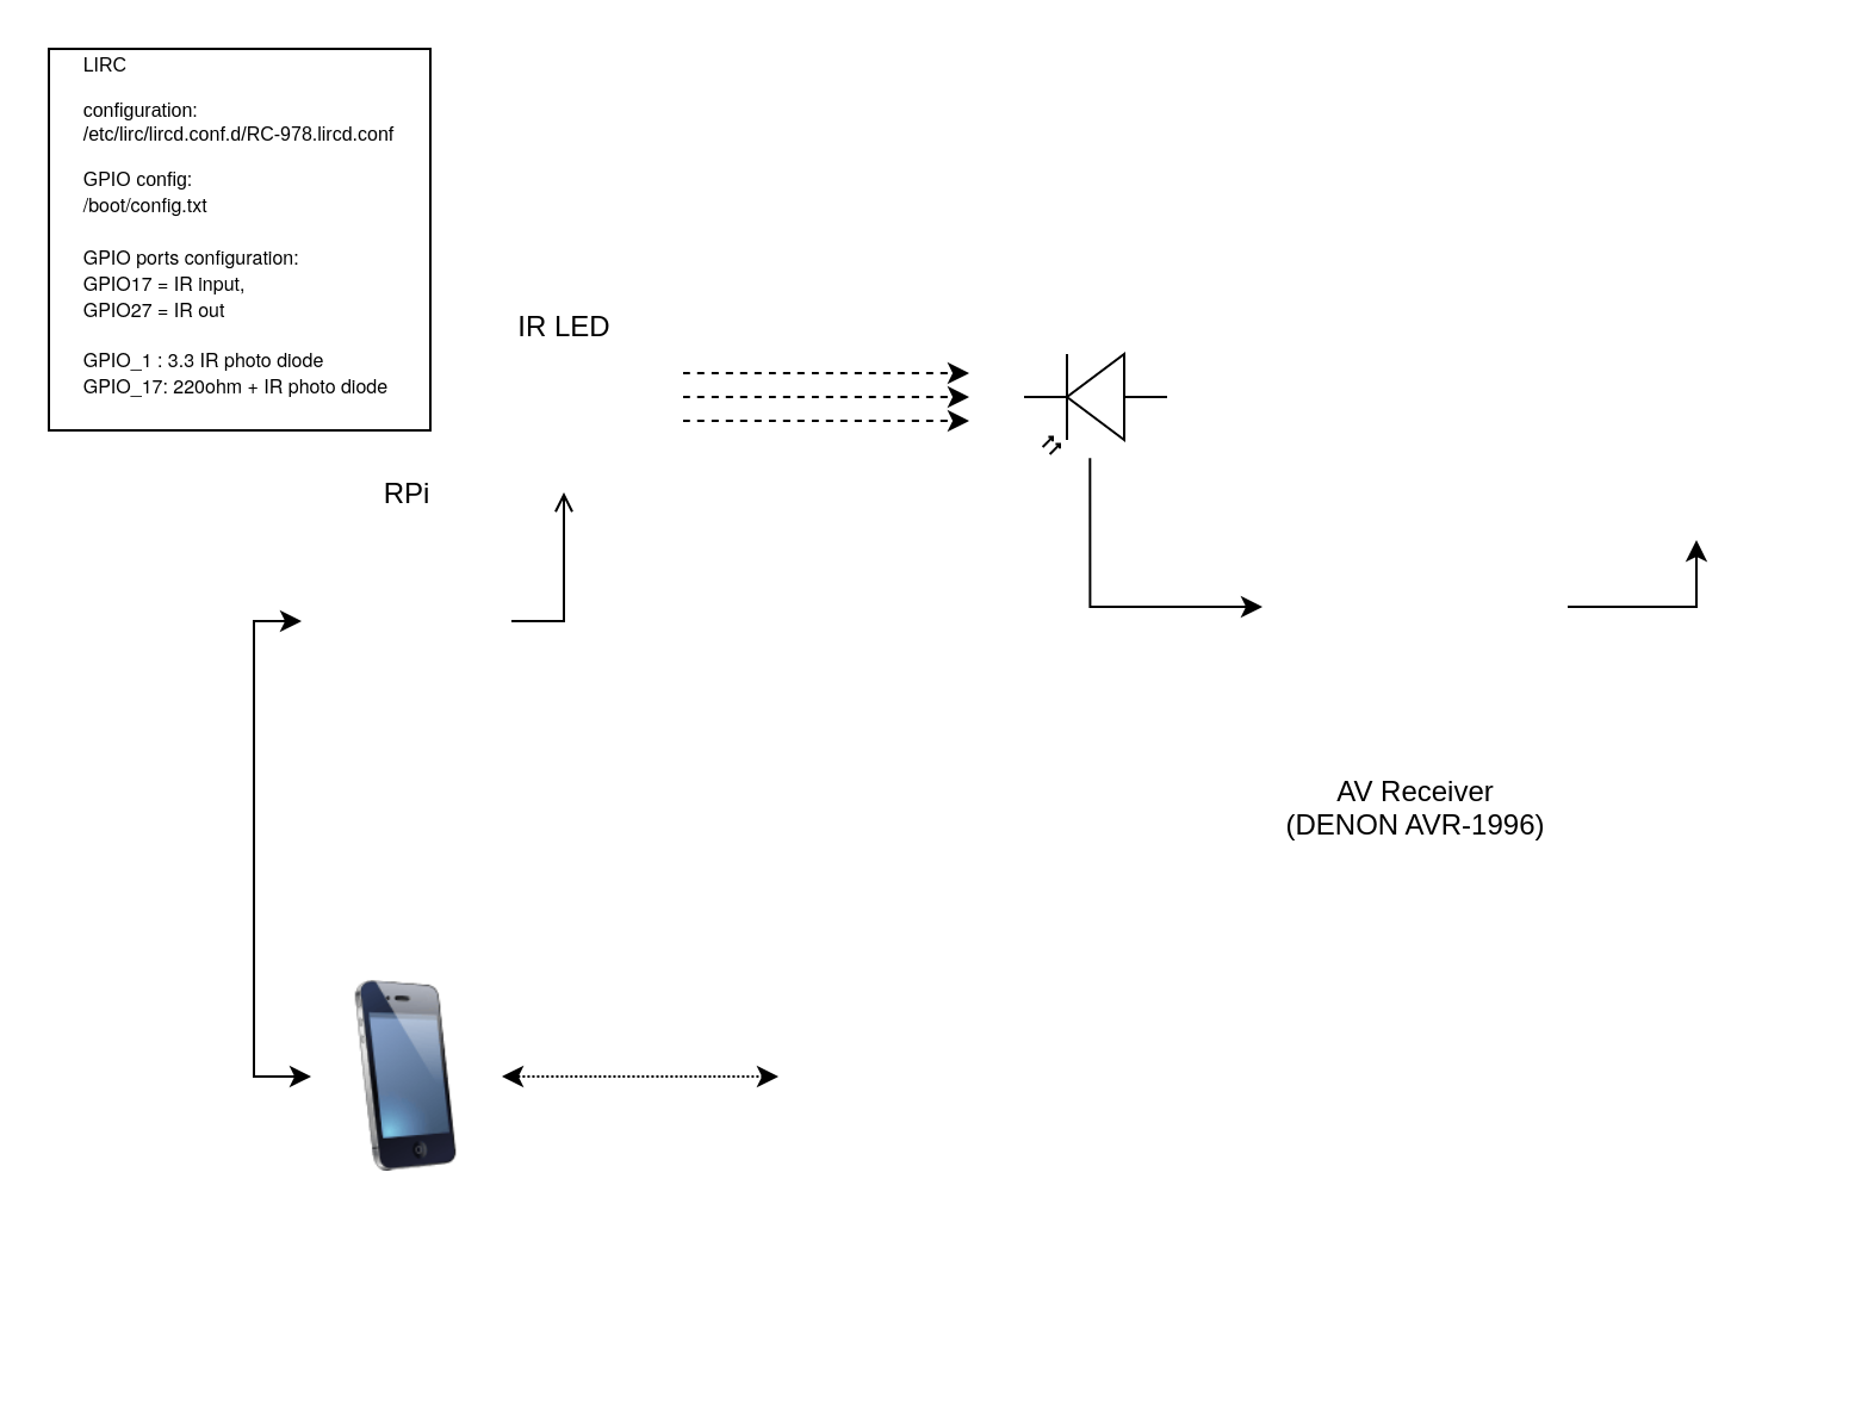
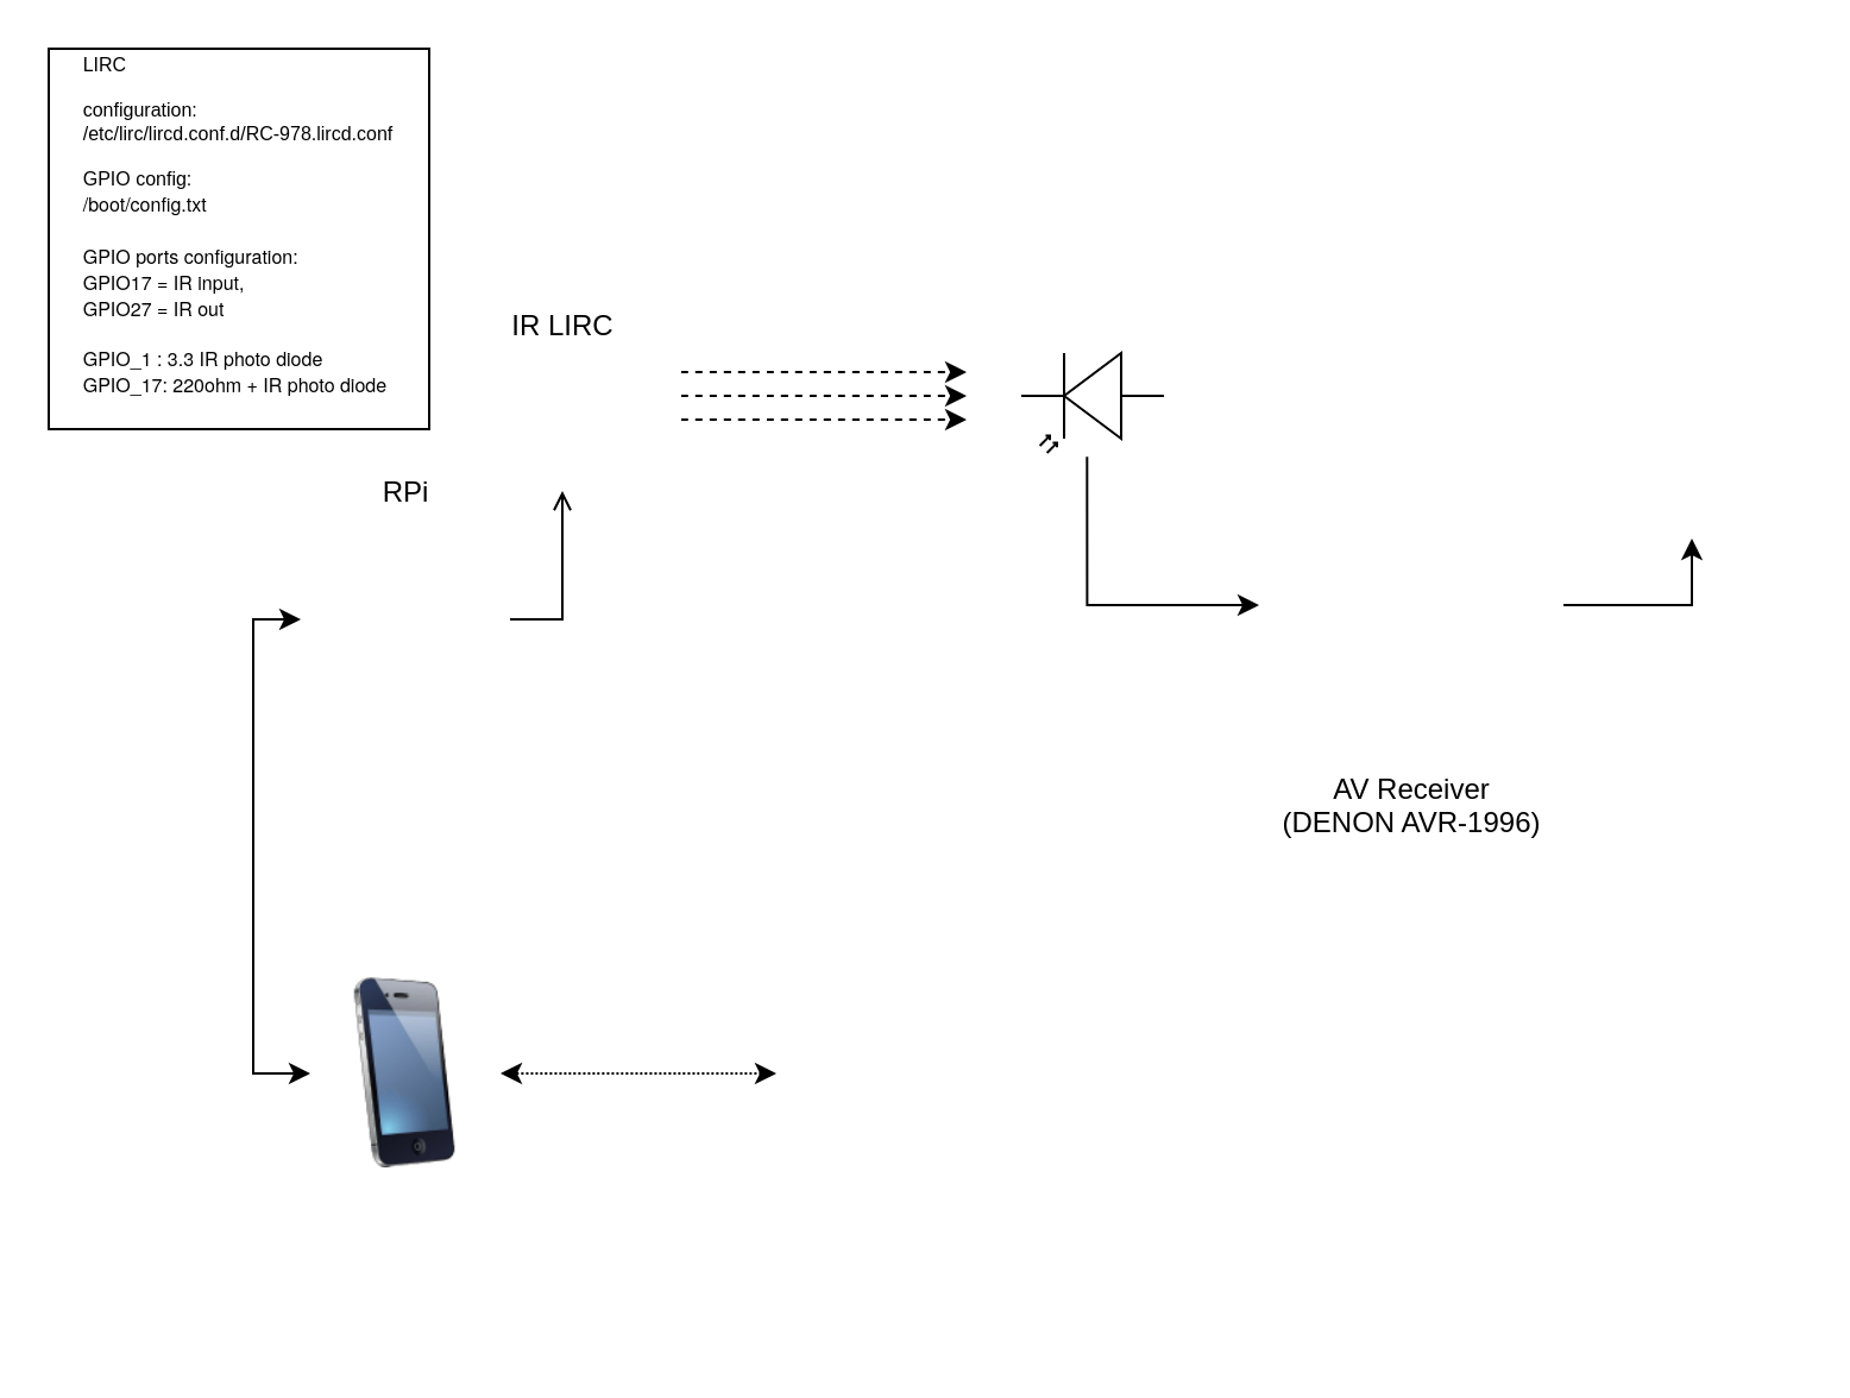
- <mxCell id="4" value="IR LED" style="shape=image;html=1;verticalAlign=bottom;verticalLabelPosition=top;labelBackgroundColor=#ffffff;imageAspect=0;aspect=fixed;image=https://cdn2.iconfinder.com/data/icons/electronic-13/480/6-electronic-led-icon-2-128.png;labelPosition=center;align=center;" vertex="1" parent="1"><mxGeometry x="206" y="146" width="60" height="60" as="geometry" /></mxCell>
+ <mxCell id="4" value="IR LIRC" style="shape=image;html=1;verticalAlign=bottom;verticalLabelPosition=top;labelBackgroundColor=#ffffff;imageAspect=0;aspect=fixed;image=https://cdn2.iconfinder.com/data/icons/electronic-13/480/6-electronic-led-icon-2-128.png;labelPosition=center;align=center;" vertex="1" parent="1"><mxGeometry x="206" y="146" width="60" height="60" as="geometry" /></mxCell>
